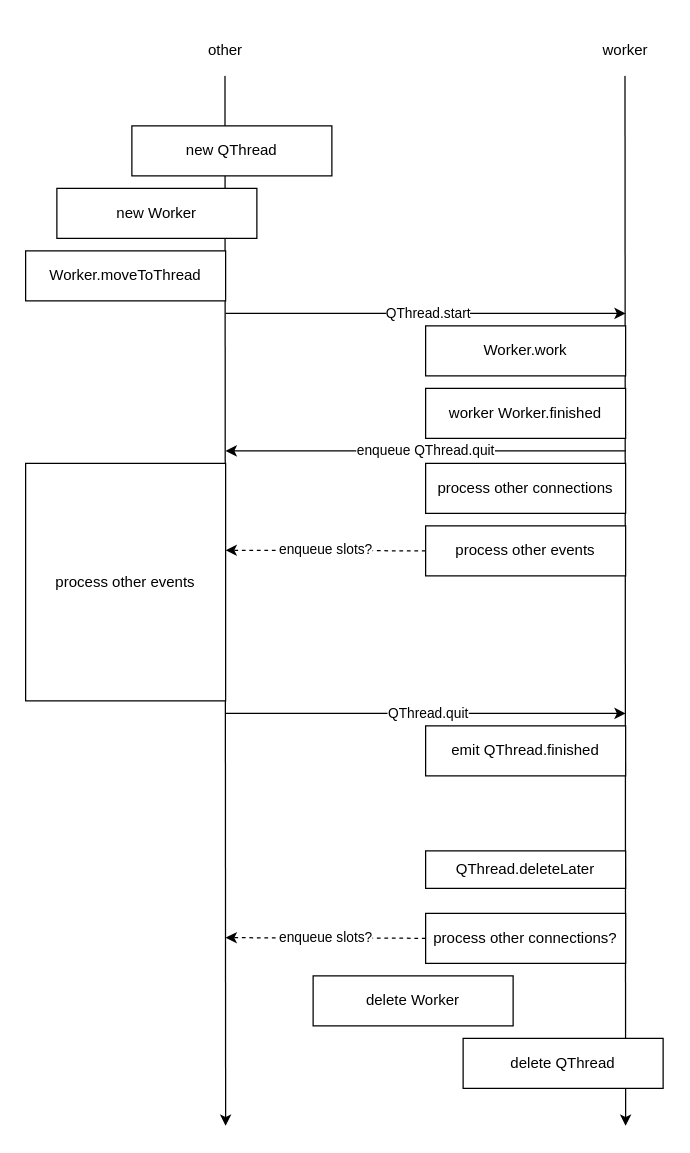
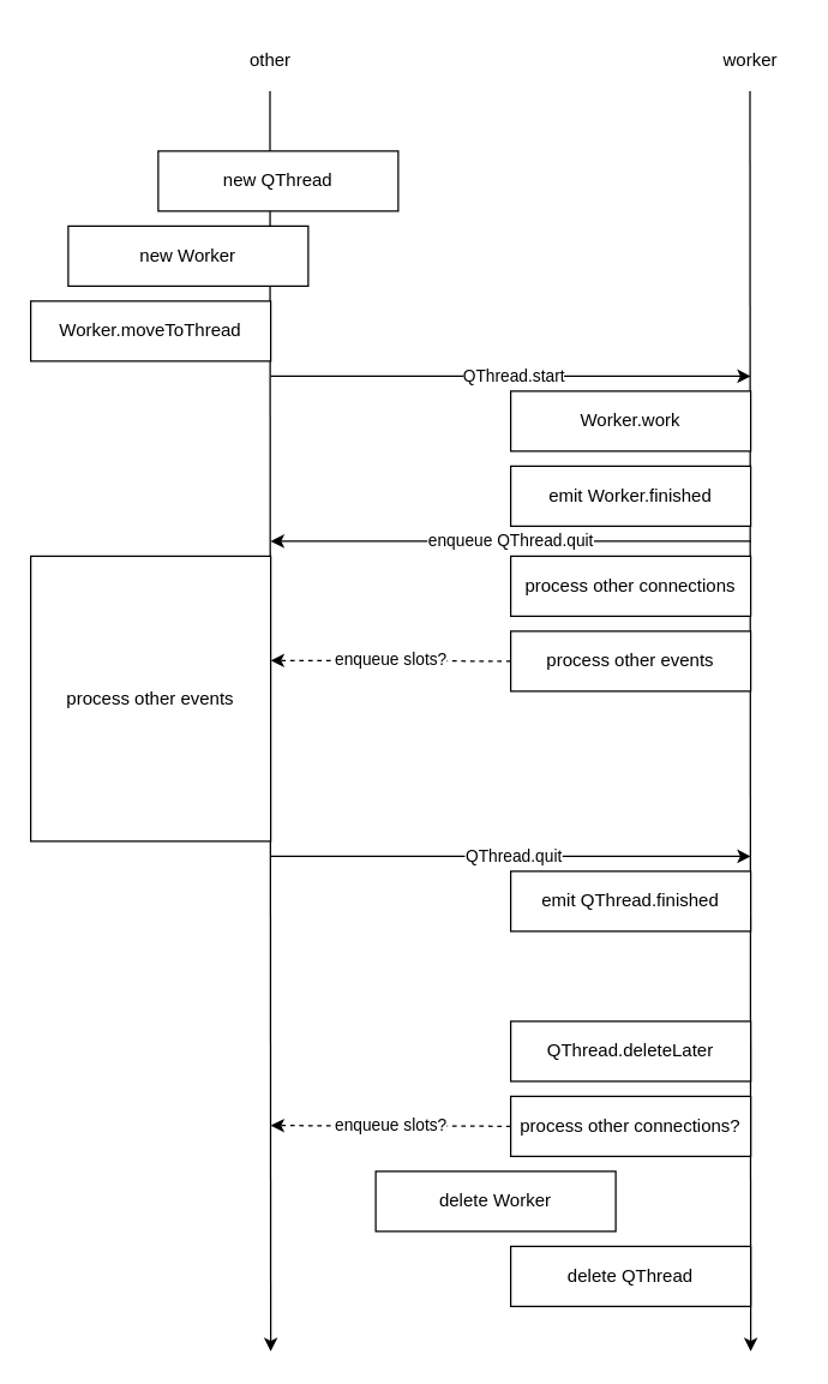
- <mxCell id="12" value="worker Worker.finished" style="rounded=0;whiteSpace=wrap;html=1;" parent="1" vertex="1"><mxGeometry x="340" y="310" width="160" height="40" as="geometry" /></mxCell>
+ <mxCell id="12" value="emit Worker.finished" style="rounded=0;whiteSpace=wrap;html=1;" parent="1" vertex="1"><mxGeometry x="340" y="310" width="160" height="40" as="geometry" /></mxCell>
- <mxCell id="24" value="QThread.deleteLater" style="rounded=0;whiteSpace=wrap;html=1;" vertex="1" parent="1"><mxGeometry x="340" y="680" width="160" height="30" as="geometry" /></mxCell>
+ <mxCell id="24" value="QThread.deleteLater" style="rounded=0;whiteSpace=wrap;html=1;" vertex="1" parent="1"><mxGeometry x="340" y="680" width="160" height="40" as="geometry" /></mxCell>
- <mxCell id="22" value="delete QThread" style="rounded=0;whiteSpace=wrap;html=1;" parent="1" vertex="1"><mxGeometry x="370" y="830" width="160" height="40" as="geometry" /></mxCell>
+ <mxCell id="22" value="delete QThread" style="rounded=0;whiteSpace=wrap;html=1;" parent="1" vertex="1"><mxGeometry x="340" y="830" width="160" height="40" as="geometry" /></mxCell>
